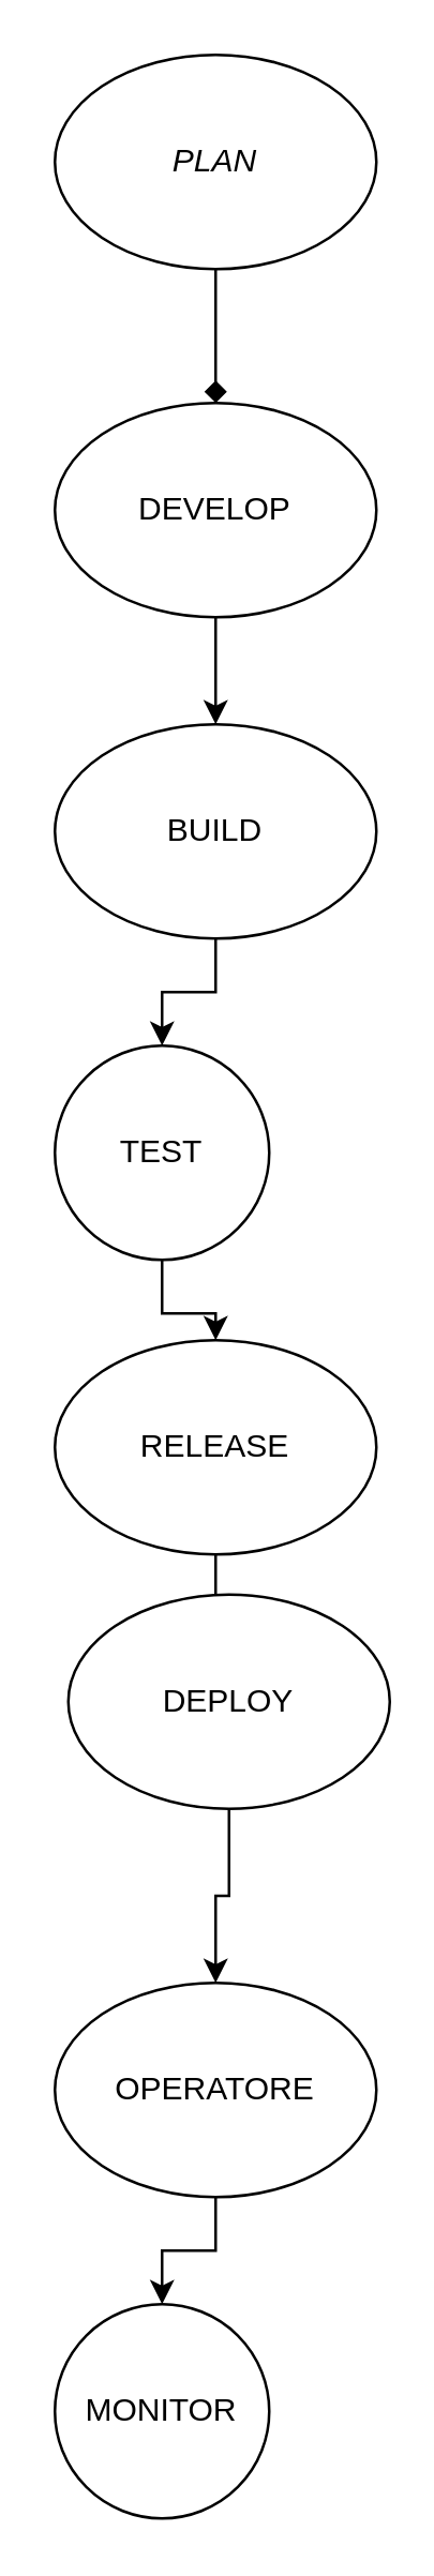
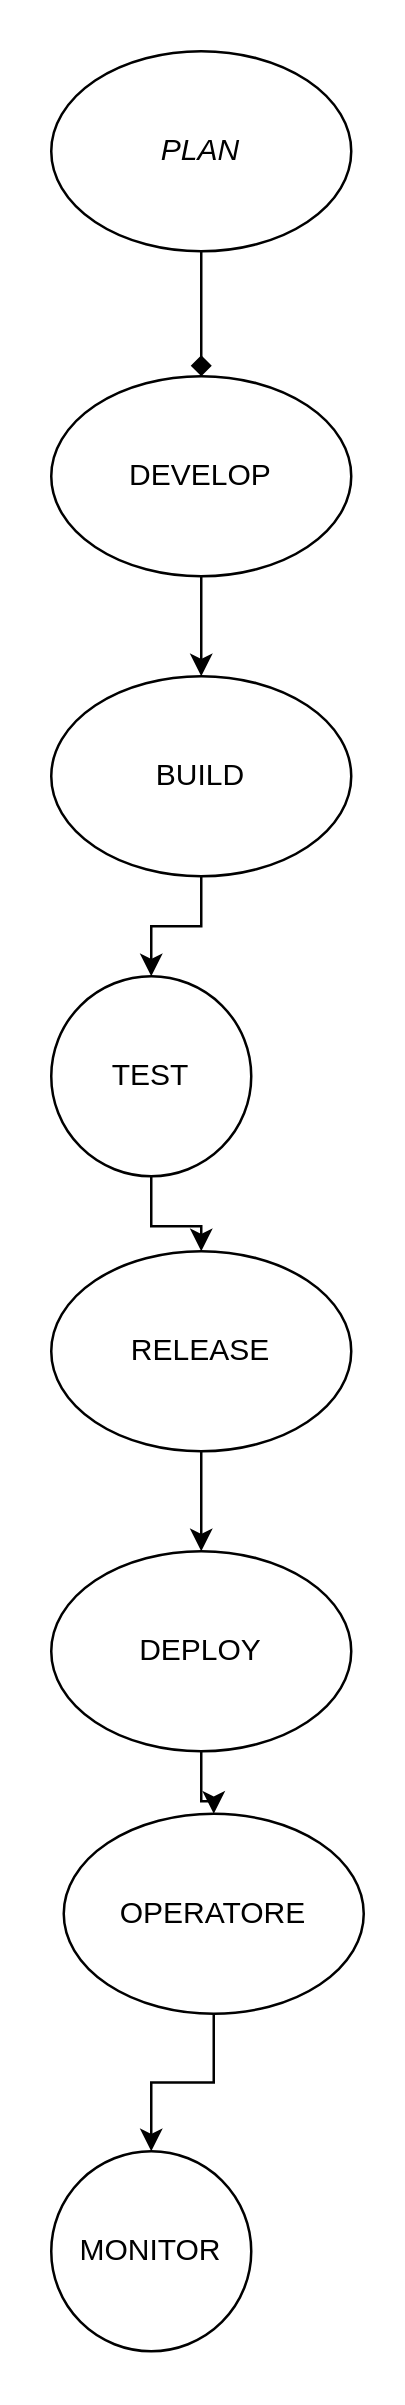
- <mxCell id="13" value="DEPLOY" style="ellipse;whiteSpace=wrap;html=1;" vertex="1" parent="1"><mxGeometry x="25" y="595" width="120" height="80" as="geometry" /></mxCell>
+ <mxCell id="13" value="DEPLOY" style="ellipse;whiteSpace=wrap;html=1;" vertex="1" parent="1"><mxGeometry x="20" y="620" width="120" height="80" as="geometry" /></mxCell>
- <mxCell id="15" value="OPERATORE" style="ellipse;whiteSpace=wrap;html=1;" vertex="1" parent="1"><mxGeometry x="20" y="740" width="120" height="80" as="geometry" /></mxCell>
+ <mxCell id="15" value="OPERATORE" style="ellipse;whiteSpace=wrap;html=1;" vertex="1" parent="1"><mxGeometry x="25" y="725" width="120" height="80" as="geometry" /></mxCell>
